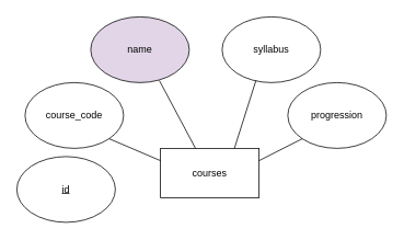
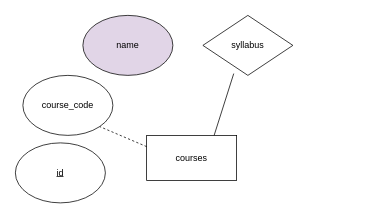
- <mxCell id="4" value="syllabus" style="ellipse;whiteSpace=wrap;html=1;" parent="1" vertex="1"><mxGeometry x="270" y="20" width="120" height="80" as="geometry" /></mxCell>
+ <mxCell id="4" value="syllabus" style="rhombus;whiteSpace=wrap;html=1;" parent="1" vertex="1"><mxGeometry x="270" y="20" width="120" height="80" as="geometry" /></mxCell>
- <mxCell id="9" value="" style="endArrow=none;html=1;entryX=0.697;entryY=0.97;entryDx=0;entryDy=0;entryPerimeter=0;exitX=0.355;exitY=0;exitDx=0;exitDy=0;exitPerimeter=0;" parent="1" source="2" target="6" edge="1"><mxGeometry width="50" height="50" relative="1" as="geometry"><mxPoint x="230" y="260" as="sourcePoint" /><mxPoint x="280" y="210" as="targetPoint" /></mxGeometry></mxCell>
- <mxCell id="5" value="progression" style="ellipse;whiteSpace=wrap;html=1;" parent="1" vertex="1"><mxGeometry x="350" y="100" width="120" height="80" as="geometry" /></mxCell>
- <mxCell id="10" value="" style="endArrow=none;html=1;entryX=1;entryY=1;entryDx=0;entryDy=0;exitX=0;exitY=0.25;exitDx=0;exitDy=0;" parent="1" source="2" target="3" edge="1"><mxGeometry width="50" height="50" relative="1" as="geometry"><mxPoint x="230" y="260" as="sourcePoint" /><mxPoint x="280" y="210" as="targetPoint" /></mxGeometry></mxCell>
+ <mxCell id="10" value="" style="endArrow=none;html=1;entryX=1;entryY=1;entryDx=0;entryDy=0;exitX=0;exitY=0.25;exitDx=0;exitDy=0;dashed=1;" parent="1" source="2" target="3" edge="1"><mxGeometry width="50" height="50" relative="1" as="geometry"><mxPoint x="230" y="260" as="sourcePoint" /><mxPoint x="280" y="210" as="targetPoint" /></mxGeometry></mxCell>
- <mxCell id="7" value="" style="endArrow=none;html=1;entryX=0;entryY=1;entryDx=0;entryDy=0;exitX=1;exitY=0.25;exitDx=0;exitDy=0;" parent="1" source="2" target="5" edge="1"><mxGeometry width="50" height="50" relative="1" as="geometry"><mxPoint x="230" y="260" as="sourcePoint" /><mxPoint x="280" y="210" as="targetPoint" /></mxGeometry></mxCell>
